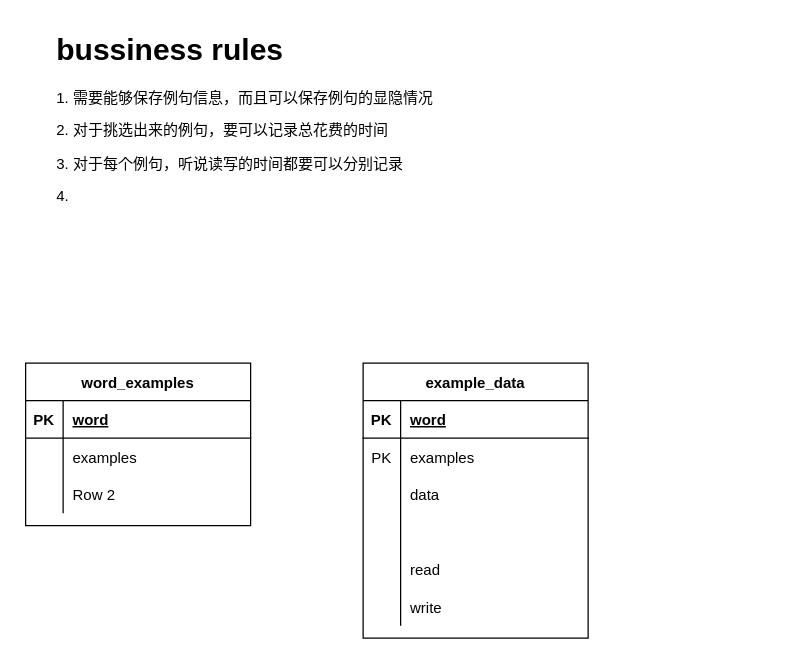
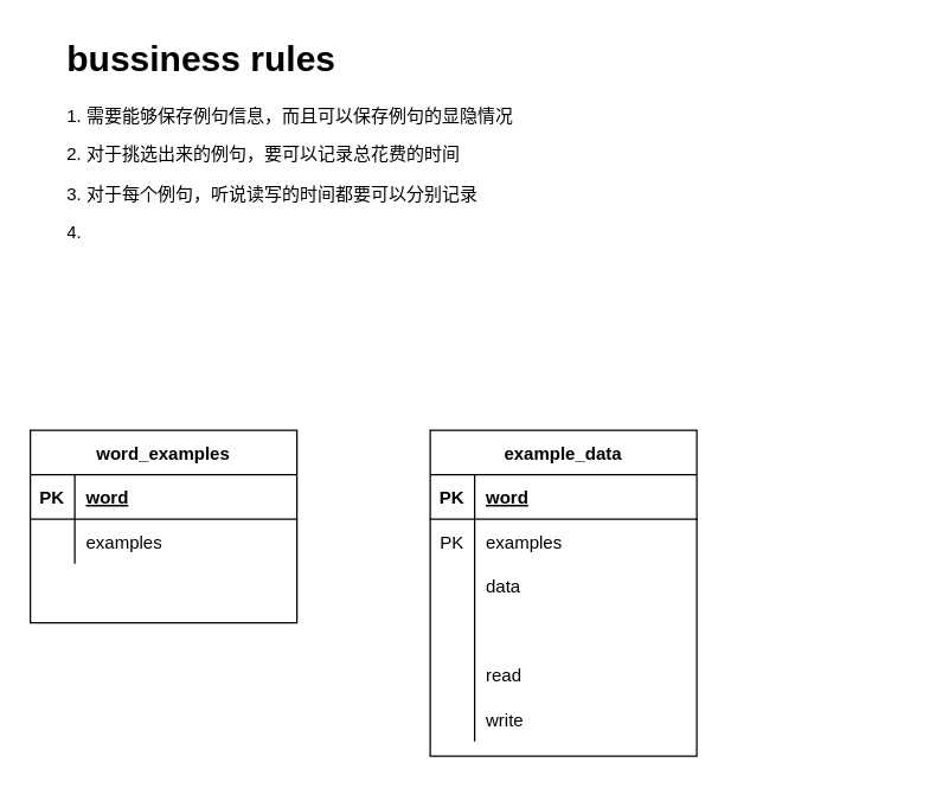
- <mxCell id="11" value="Row 2" style="shape=partialRectangle;connectable=0;fillColor=none;top=0;left=0;bottom=0;right=0;align=left;spacingLeft=6;overflow=hidden;" vertex="1" parent="9"><mxGeometry x="30" width="150" height="30" as="geometry"><mxRectangle width="150" height="30" as="alternateBounds" /></mxGeometry></mxCell>
